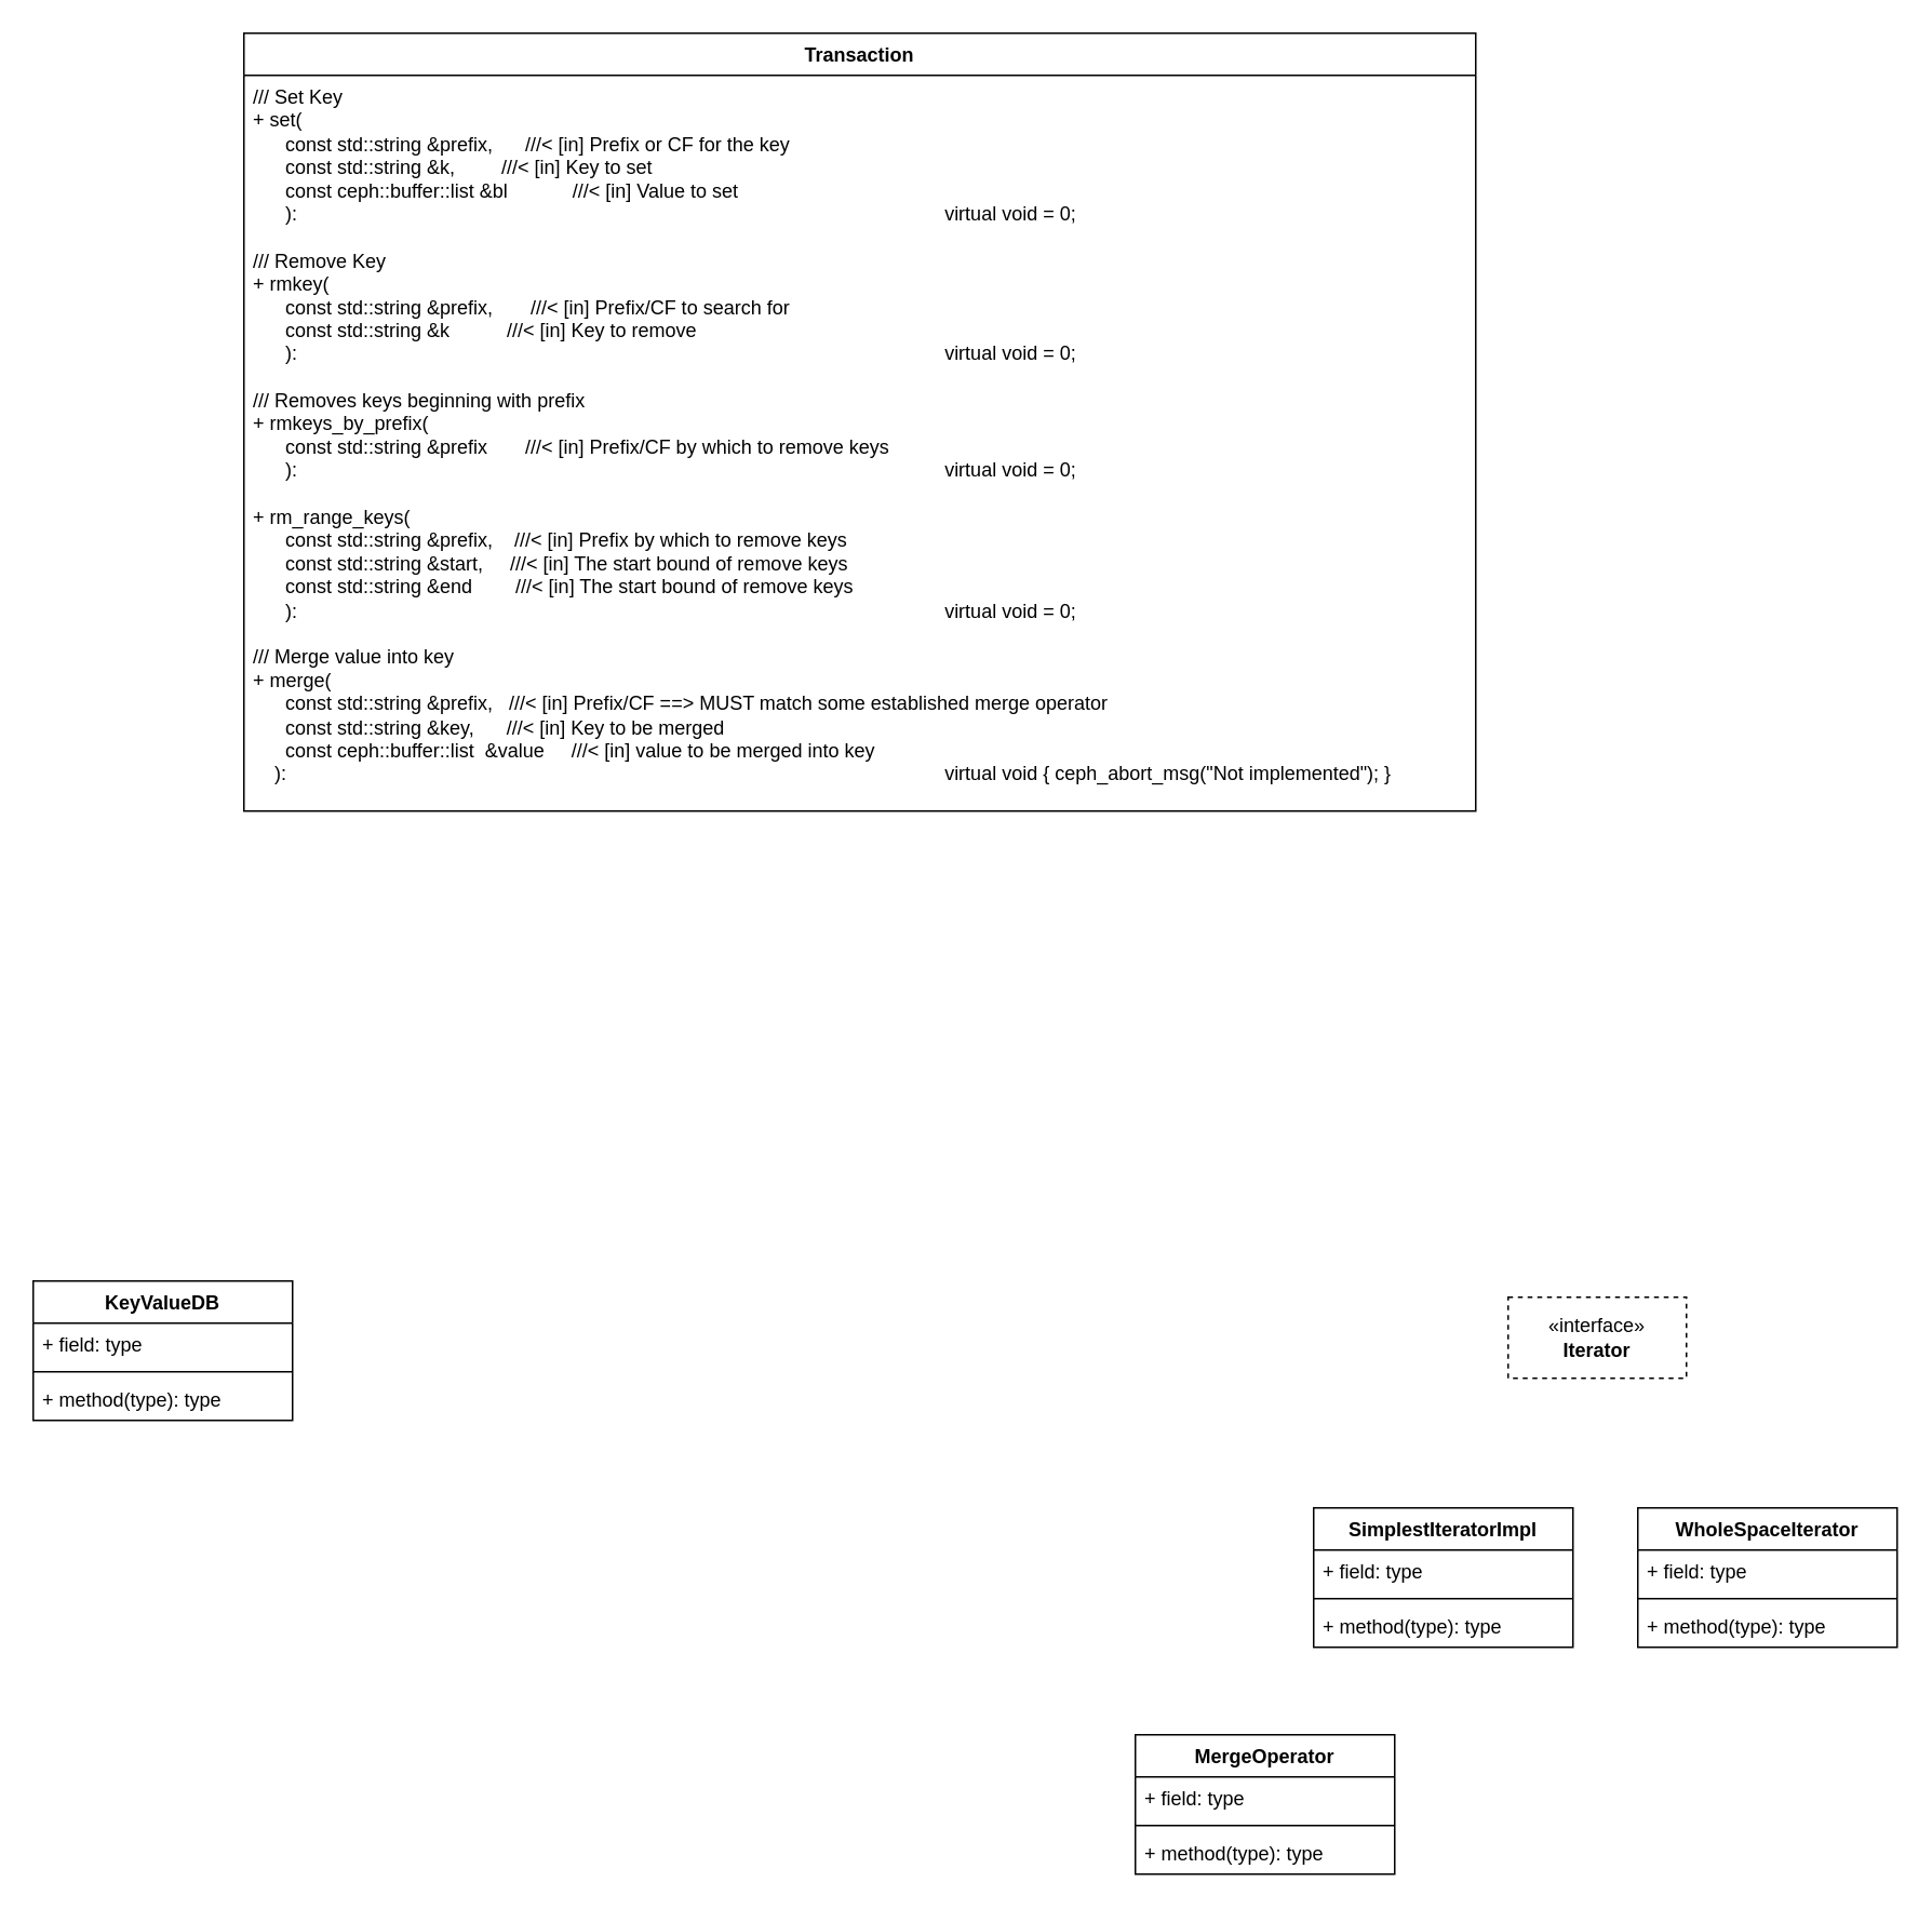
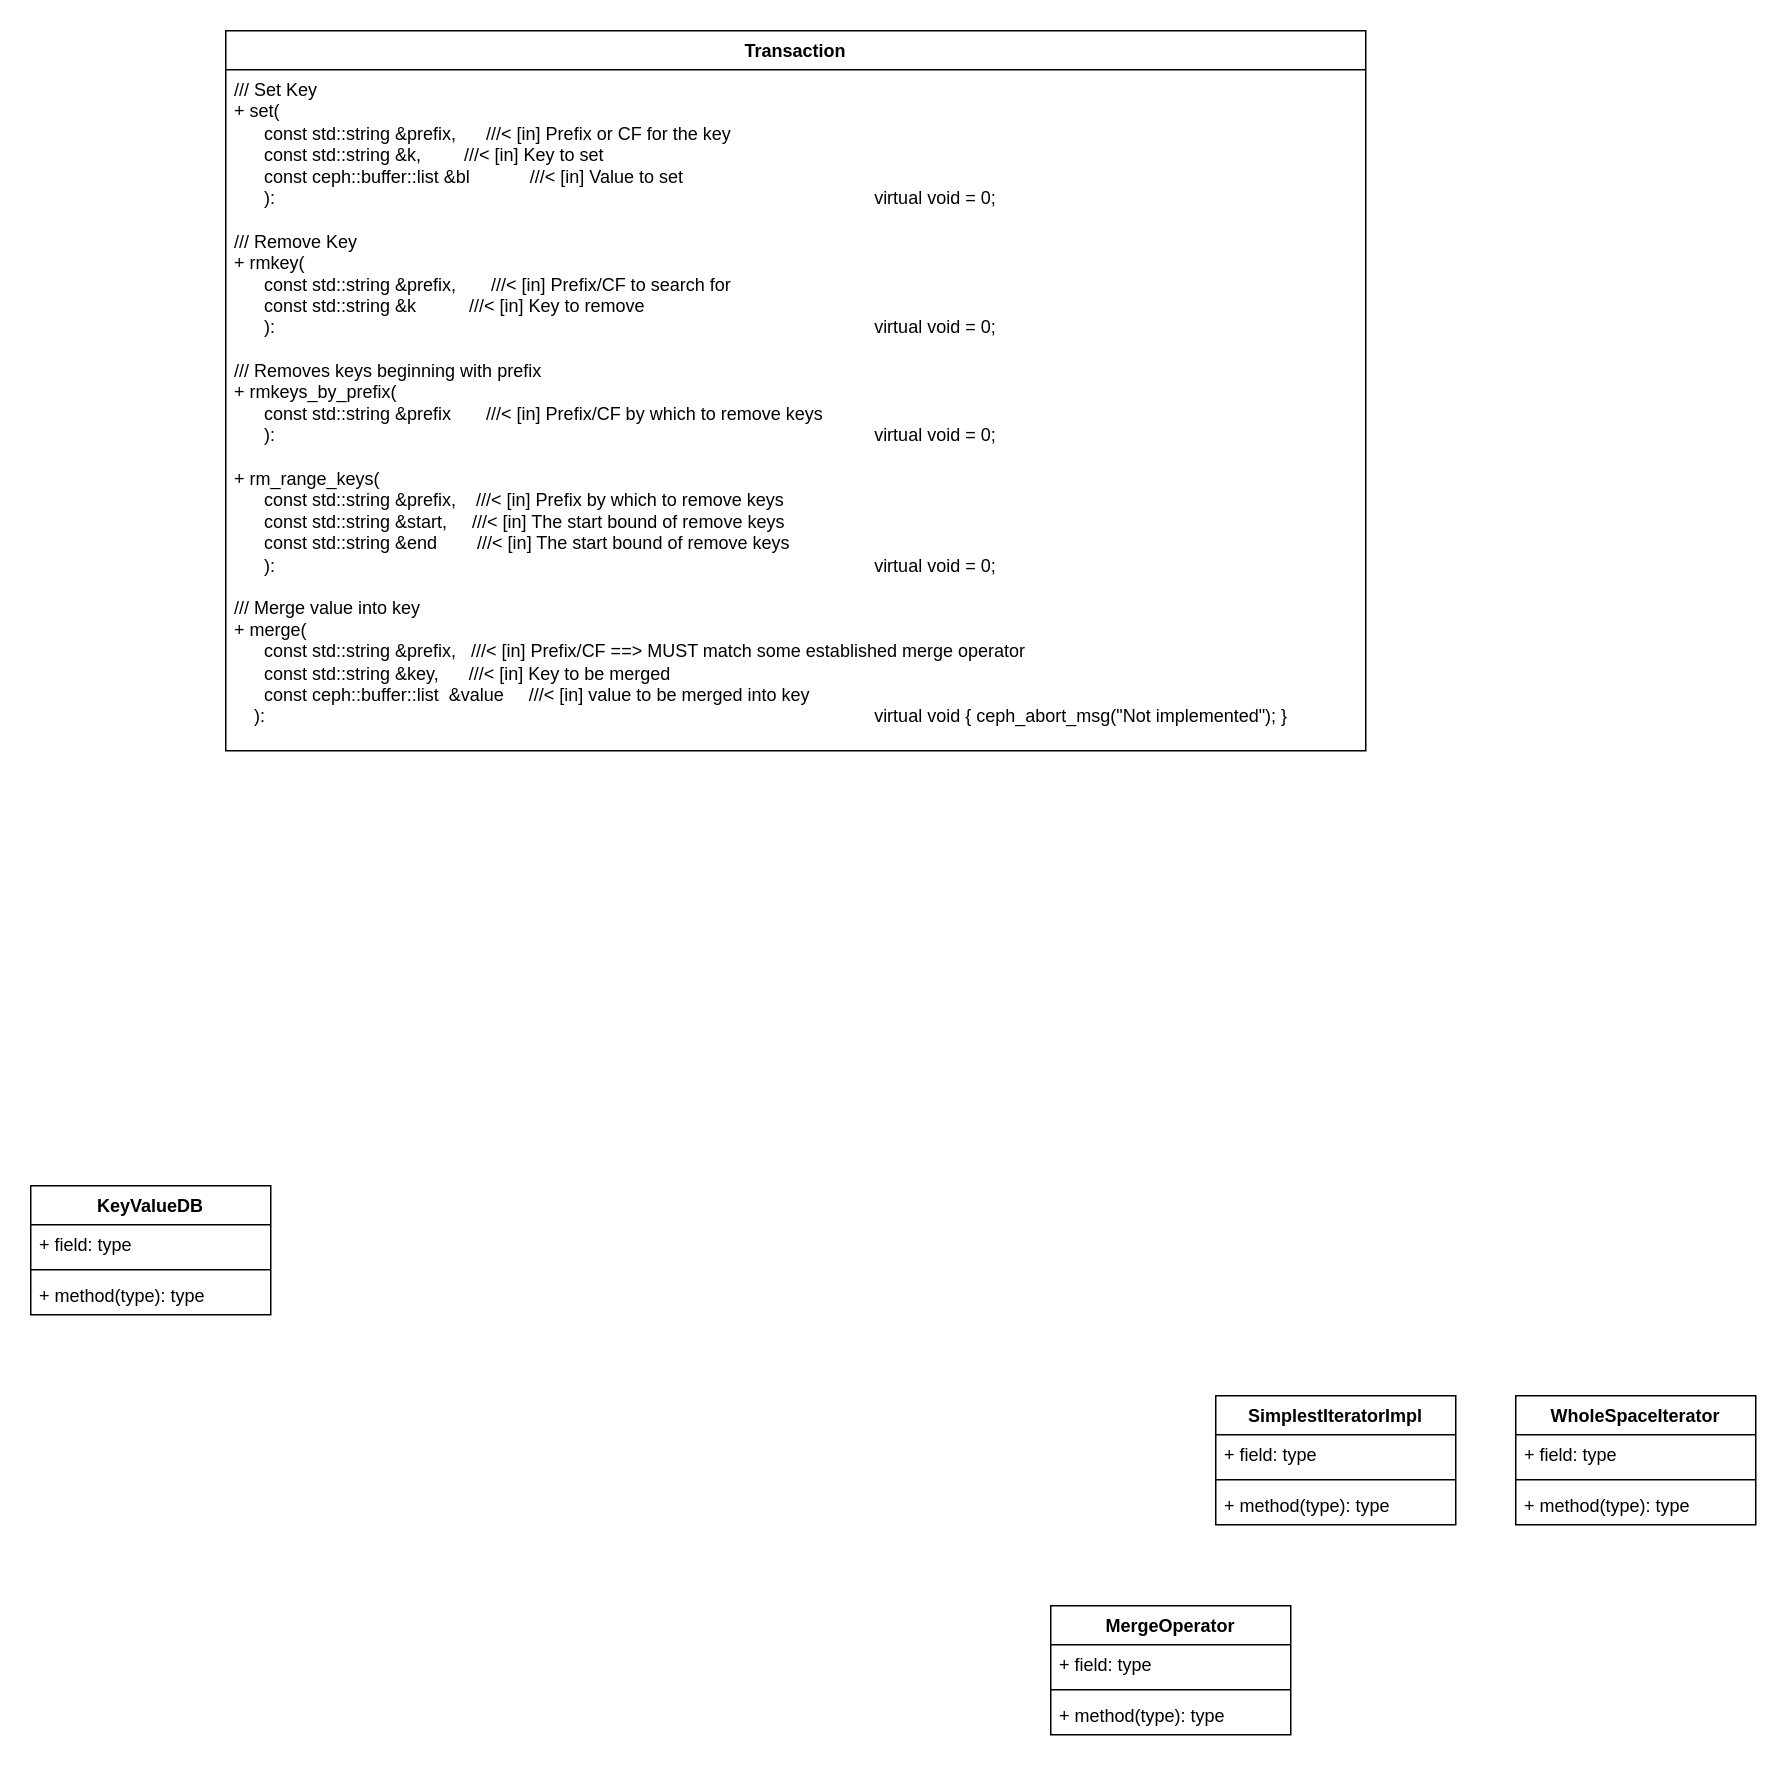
- <mxCell id="20" value="«interface»&lt;br&gt;&lt;span style=&quot;font-weight: 700;&quot;&gt;Iterator&lt;/span&gt;" style="html=1;whiteSpace=wrap;dashed=1;" parent="1" vertex="1"><mxGeometry x="930" y="800" width="110" height="50" as="geometry" /></mxCell>
